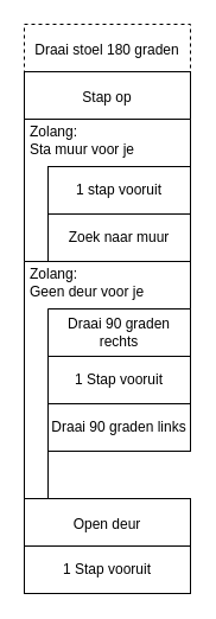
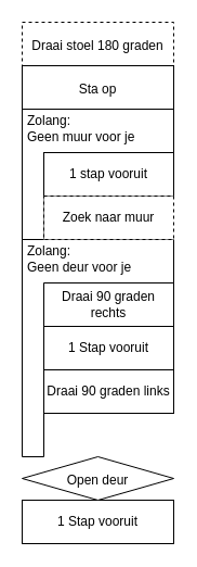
- <mxCell id="10" value="&lt;font style=&quot;font-size: 12px&quot;&gt;Stap op&lt;br&gt;&lt;/font&gt;" style="rounded=0;whiteSpace=wrap;html=1;fontSize=15;" vertex="1" parent="1"><mxGeometry x="20" y="60" width="140" height="40" as="geometry" /></mxCell>
+ <mxCell id="10" value="&lt;font style=&quot;font-size: 12px&quot;&gt;Sta op&lt;br&gt;&lt;/font&gt;" style="rounded=0;whiteSpace=wrap;html=1;fontSize=15;" vertex="1" parent="1"><mxGeometry x="20" y="60" width="140" height="40" as="geometry" /></mxCell>
- <mxCell id="12" value="Zolang: &lt;br&gt;Sta muur voor je" style="text;html=1;align=left;verticalAlign=middle;resizable=0;points=[];autosize=1;strokeColor=none;fillColor=none;fontSize=12;" vertex="1" parent="1"><mxGeometry x="23" y="103" width="110" height="30" as="geometry" /></mxCell>
+ <mxCell id="12" value="Zolang: &lt;br&gt;Geen muur voor je" style="text;html=1;align=left;verticalAlign=middle;resizable=0;points=[];autosize=1;strokeColor=none;fillColor=none;fontSize=12;" vertex="1" parent="1"><mxGeometry x="23" y="103" width="110" height="30" as="geometry" /></mxCell>
- <mxCell id="14" value="Zoek naar muur" style="rounded=0;whiteSpace=wrap;html=1;" vertex="1" parent="1"><mxGeometry x="40" y="180" width="120" height="40" as="geometry" /></mxCell>
+ <mxCell id="14" value="Zoek naar muur" style="rounded=0;whiteSpace=wrap;html=1;dashed=1;" vertex="1" parent="1"><mxGeometry x="40" y="180" width="120" height="40" as="geometry" /></mxCell>
- <mxCell id="3" value="&lt;font style=&quot;font-size: 12px&quot;&gt;Open deur&lt;/font&gt;" style="rounded=0;whiteSpace=wrap;html=1;fontSize=15;" vertex="1" parent="1"><mxGeometry x="20" y="420" width="140" height="40" as="geometry" /></mxCell>
+ <mxCell id="3" value="&lt;font style=&quot;font-size: 12px&quot;&gt;Open deur&lt;/font&gt;" style="rhombus;whiteSpace=wrap;html=1;fontSize=15;" vertex="1" parent="1"><mxGeometry x="20" y="420" width="140" height="40" as="geometry" /></mxCell>
